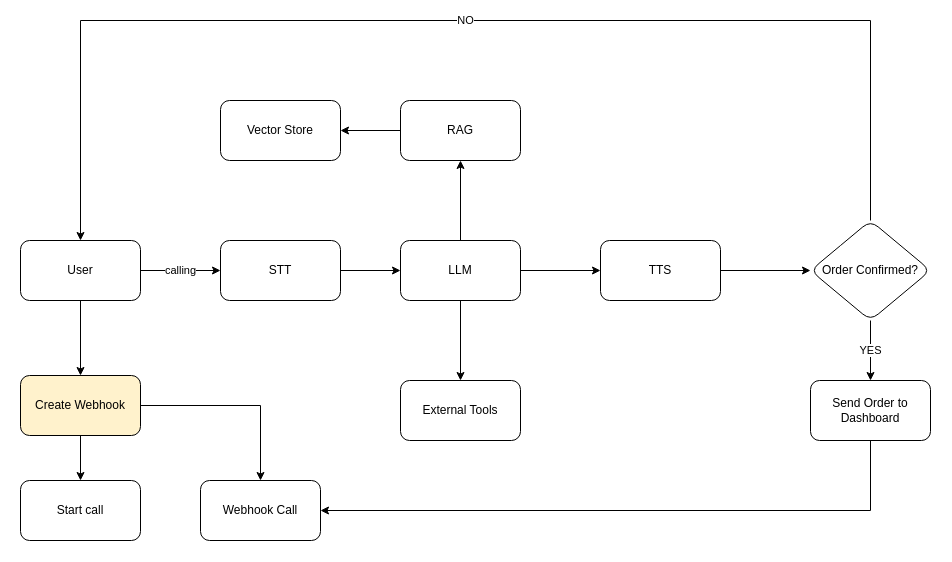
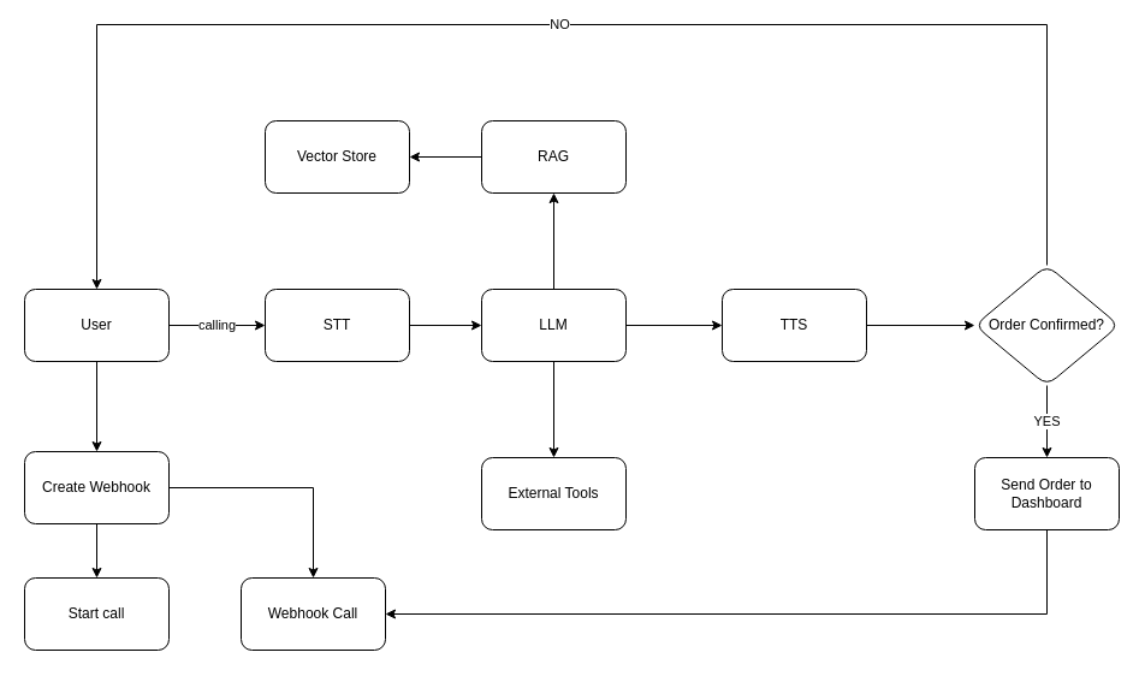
- <mxCell id="21" value="Create Webhook" style="rounded=1;whiteSpace=wrap;html=1;fillColor=#fff2cc;" vertex="1" parent="1"><mxGeometry x="20" y="375" width="120" height="60" as="geometry" /></mxCell>
+ <mxCell id="21" value="Create Webhook" style="rounded=1;whiteSpace=wrap;html=1;" vertex="1" parent="1"><mxGeometry x="20" y="375" width="120" height="60" as="geometry" /></mxCell>
